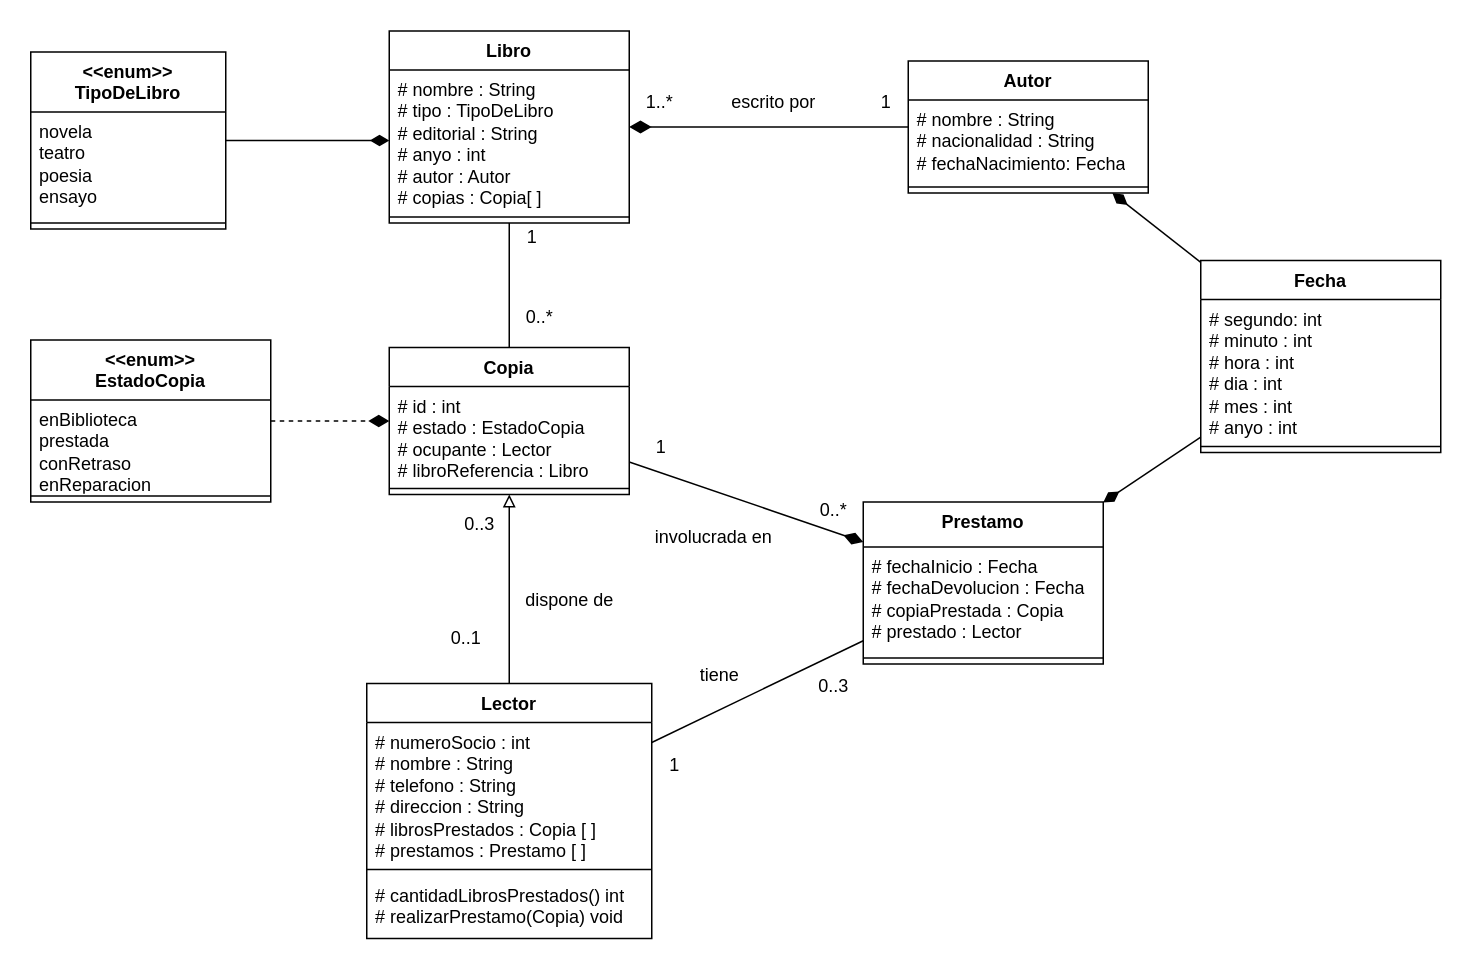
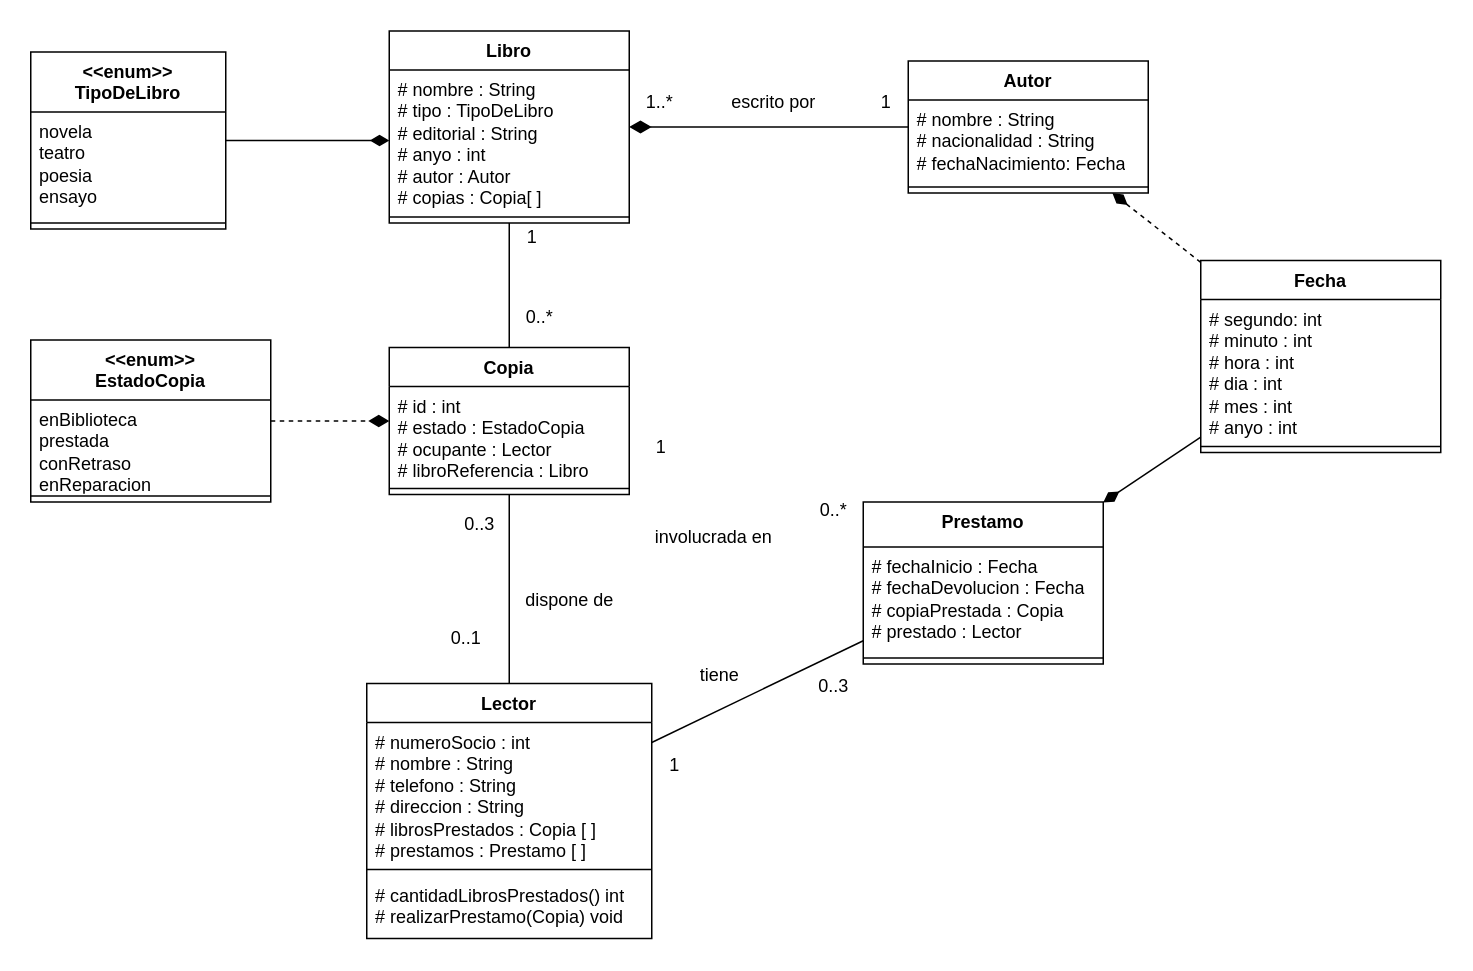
- <mxCell id="39" style="rounded=0;orthogonalLoop=1;jettySize=auto;html=1;endArrow=diamondThin;endFill=1;endSize=10;" parent="1" source="40" target="11" edge="1"><mxGeometry relative="1" as="geometry" /></mxCell>
+ <mxCell id="39" style="rounded=0;orthogonalLoop=1;jettySize=auto;html=1;endArrow=diamondThin;endFill=1;endSize=10;dashed=1;" parent="1" source="40" target="11" edge="1"><mxGeometry relative="1" as="geometry" /></mxCell>
- <mxCell id="6" style="rounded=0;orthogonalLoop=1;jettySize=auto;html=1;endSize=11;endArrow=diamondThin;endFill=1;" parent="1" source="7" target="36" edge="1"><mxGeometry relative="1" as="geometry" /></mxCell>
- <mxCell id="14" style="edgeStyle=orthogonalEdgeStyle;rounded=0;orthogonalLoop=1;jettySize=auto;html=1;endArrow=block;endFill=0;" parent="1" source="16" target="7" edge="1"><mxGeometry relative="1" as="geometry"><Array as="points" /></mxGeometry></mxCell>
+ <mxCell id="14" style="edgeStyle=orthogonalEdgeStyle;rounded=0;orthogonalLoop=1;jettySize=auto;html=1;endArrow=none;endFill=0;" parent="1" source="16" target="7" edge="1"><mxGeometry relative="1" as="geometry"><Array as="points" /></mxGeometry></mxCell>
